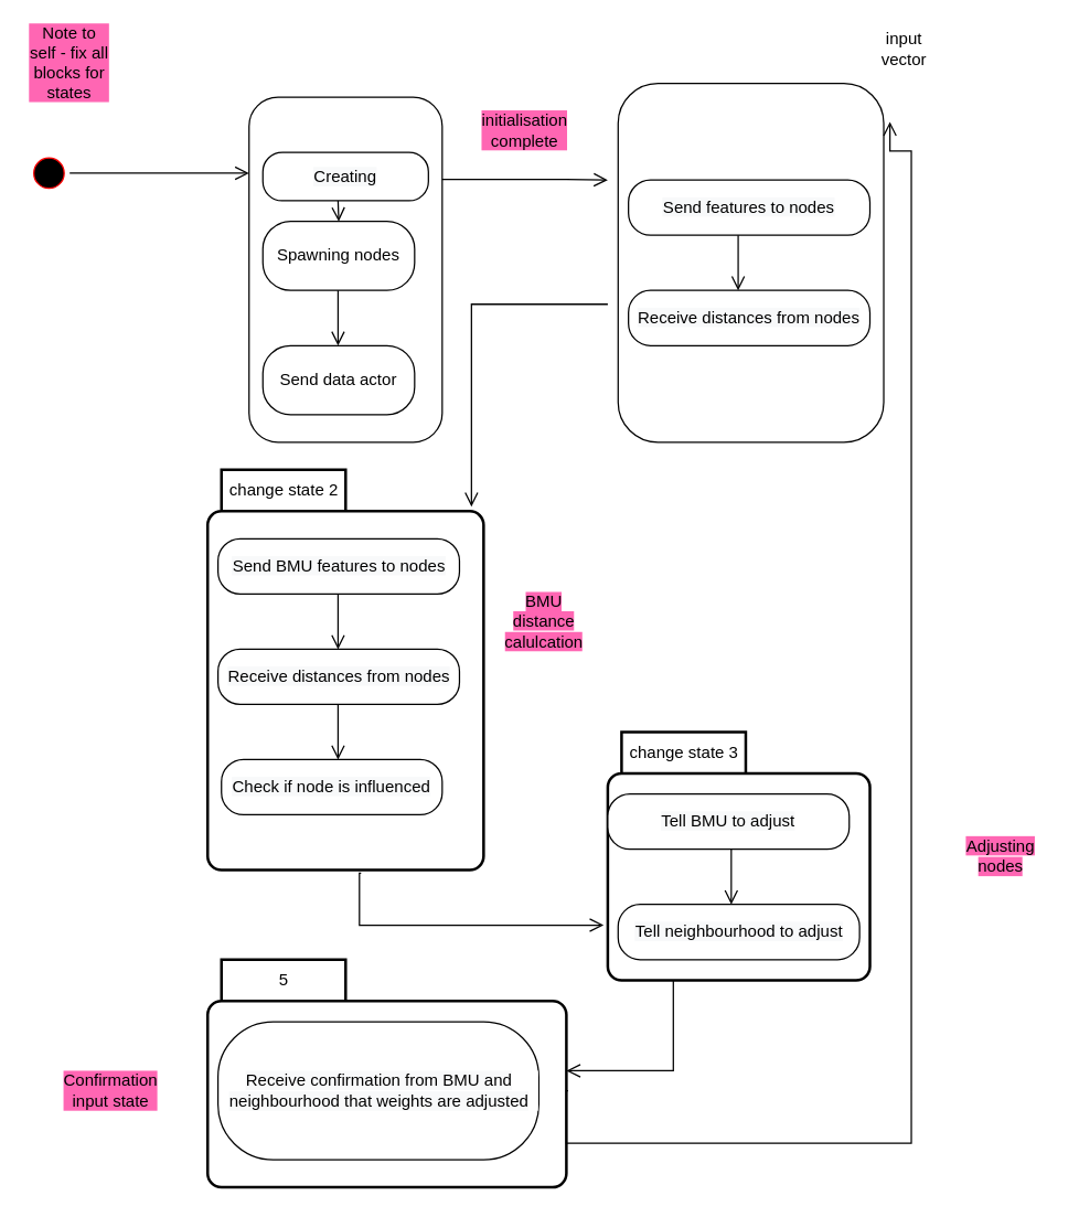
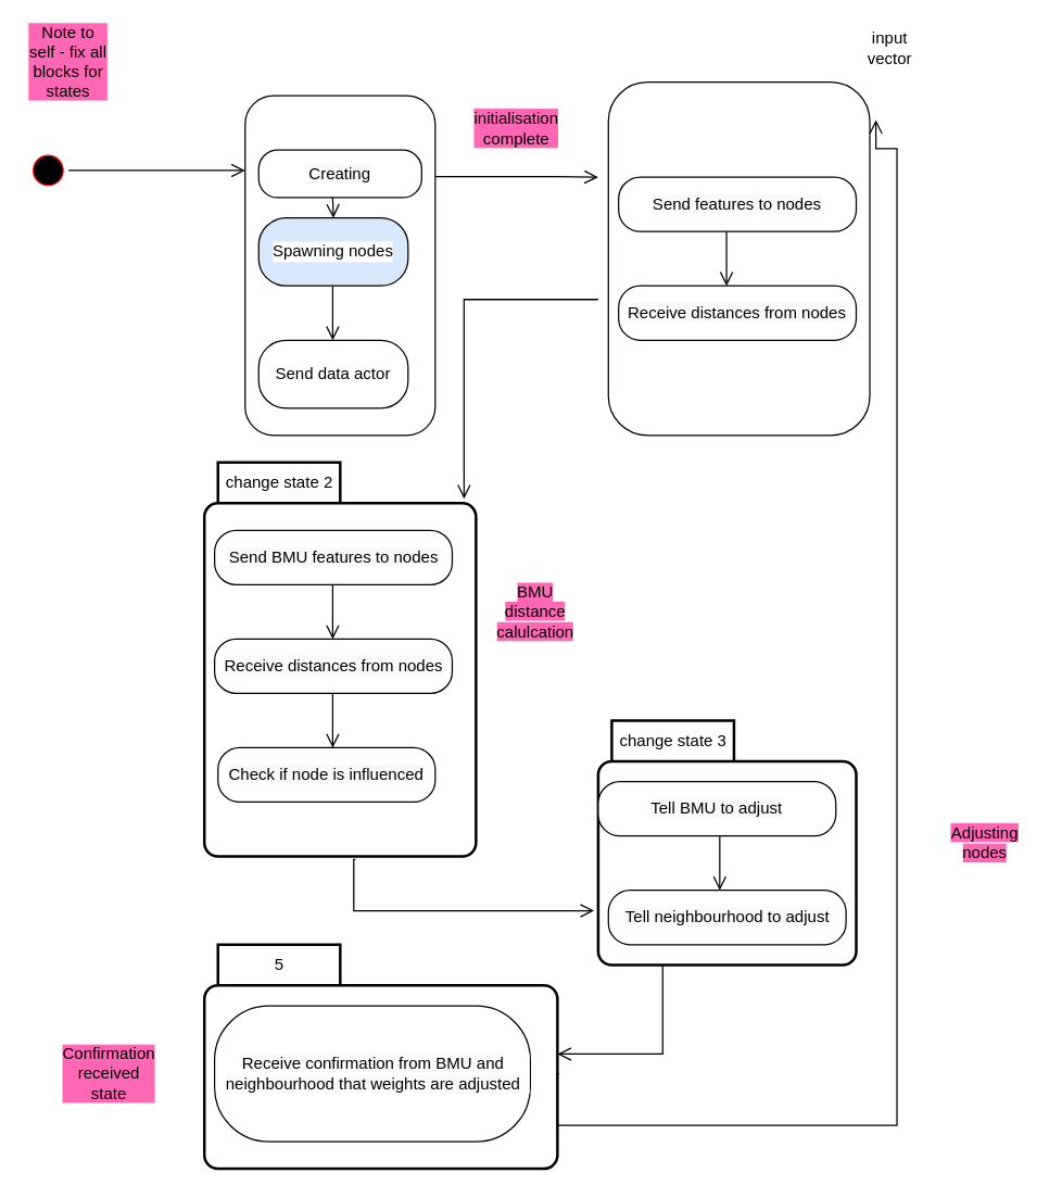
- <mxCell id="11" value="Spawning nodes" style="rounded=1;whiteSpace=wrap;html=1;arcSize=40;fontColor=#000000;fillColor=#FFFFFF;strokeColor=#000000;labelBackgroundColor=default;" vertex="1" parent="1"><mxGeometry x="190" y="160" width="110" height="50" as="geometry" /></mxCell>
+ <mxCell id="11" value="Spawning nodes" style="rounded=1;whiteSpace=wrap;html=1;arcSize=40;fontColor=#000000;fillColor=#dae8fc;strokeColor=#000000;labelBackgroundColor=default;" vertex="1" parent="1"><mxGeometry x="190" y="160" width="110" height="50" as="geometry" /></mxCell>
- <mxCell id="34" value="Confirmation input state" style="text;html=1;strokeColor=none;fillColor=none;align=center;verticalAlign=middle;whiteSpace=wrap;rounded=0;labelBackgroundColor=#FF66B3;" vertex="1" parent="1"><mxGeometry x="50" y="775" width="60" height="30" as="geometry" /></mxCell>
+ <mxCell id="34" value="Confirmation received state" style="text;html=1;strokeColor=none;fillColor=none;align=center;verticalAlign=middle;whiteSpace=wrap;rounded=0;labelBackgroundColor=#FF66B3;" vertex="1" parent="1"><mxGeometry x="50" y="775" width="60" height="30" as="geometry" /></mxCell>
